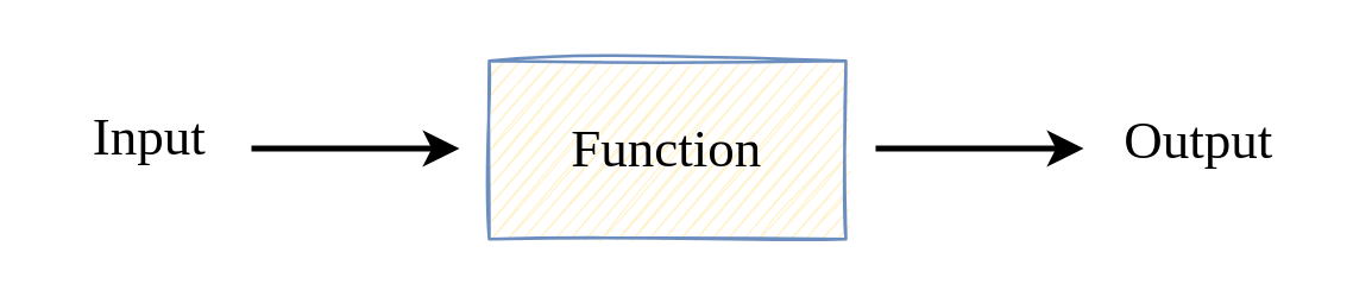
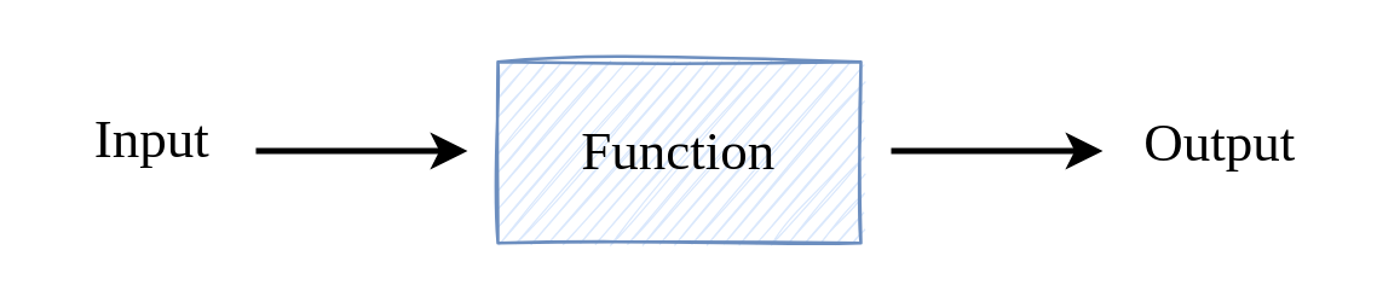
- <mxCell id="2" value="Function" style="whiteSpace=wrap;html=1;fillColor=#fff2cc;strokeColor=#6c8ebf;sketch=1;fontFamily=Comic Sans MS;fontSize=18;" vertex="1" parent="1"><mxGeometry x="164" y="20" width="120" height="60" as="geometry" /></mxCell>
+ <mxCell id="2" value="Function" style="whiteSpace=wrap;html=1;fillColor=#dae8fc;strokeColor=#6c8ebf;sketch=1;fontFamily=Comic Sans MS;fontSize=18;" vertex="1" parent="1"><mxGeometry x="164" y="20" width="120" height="60" as="geometry" /></mxCell>
